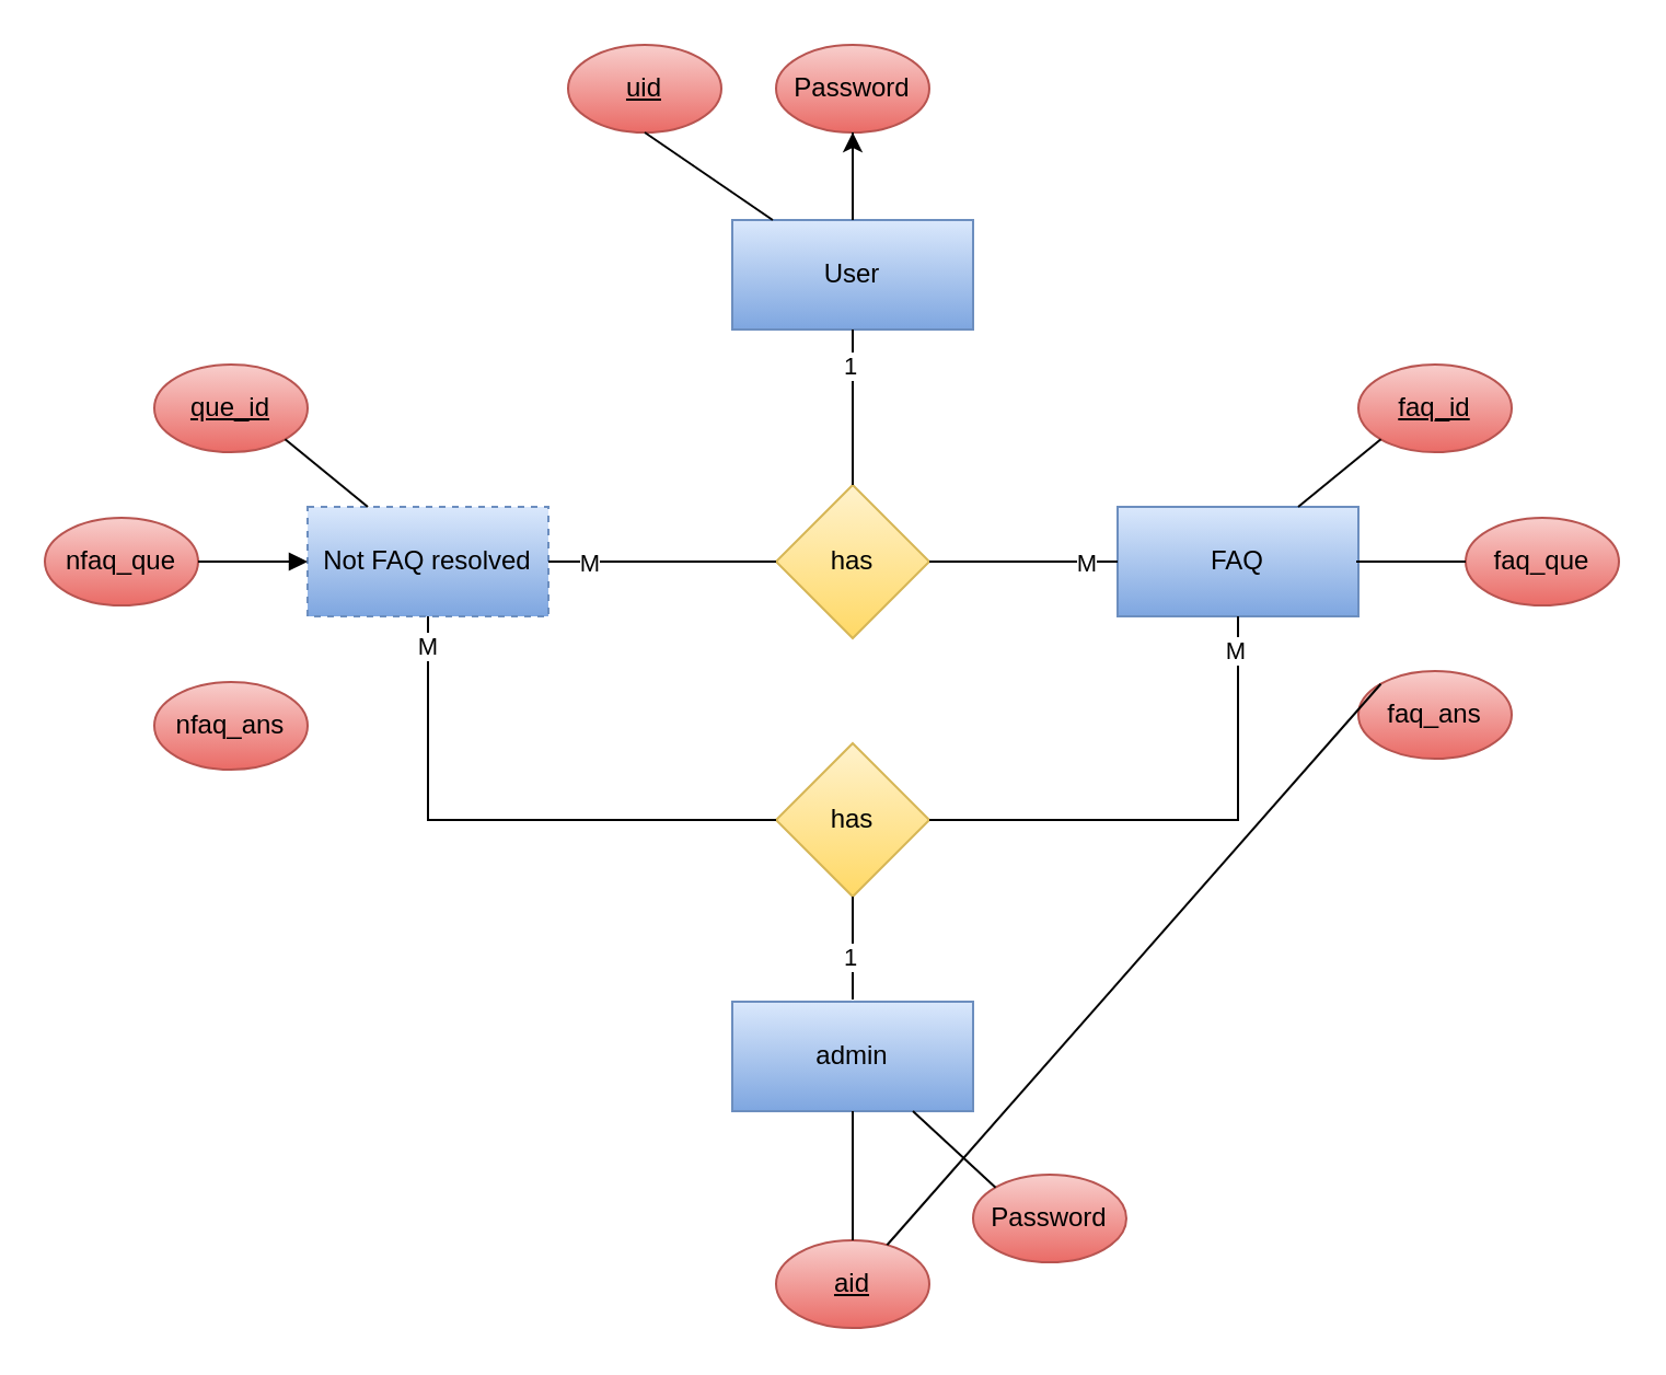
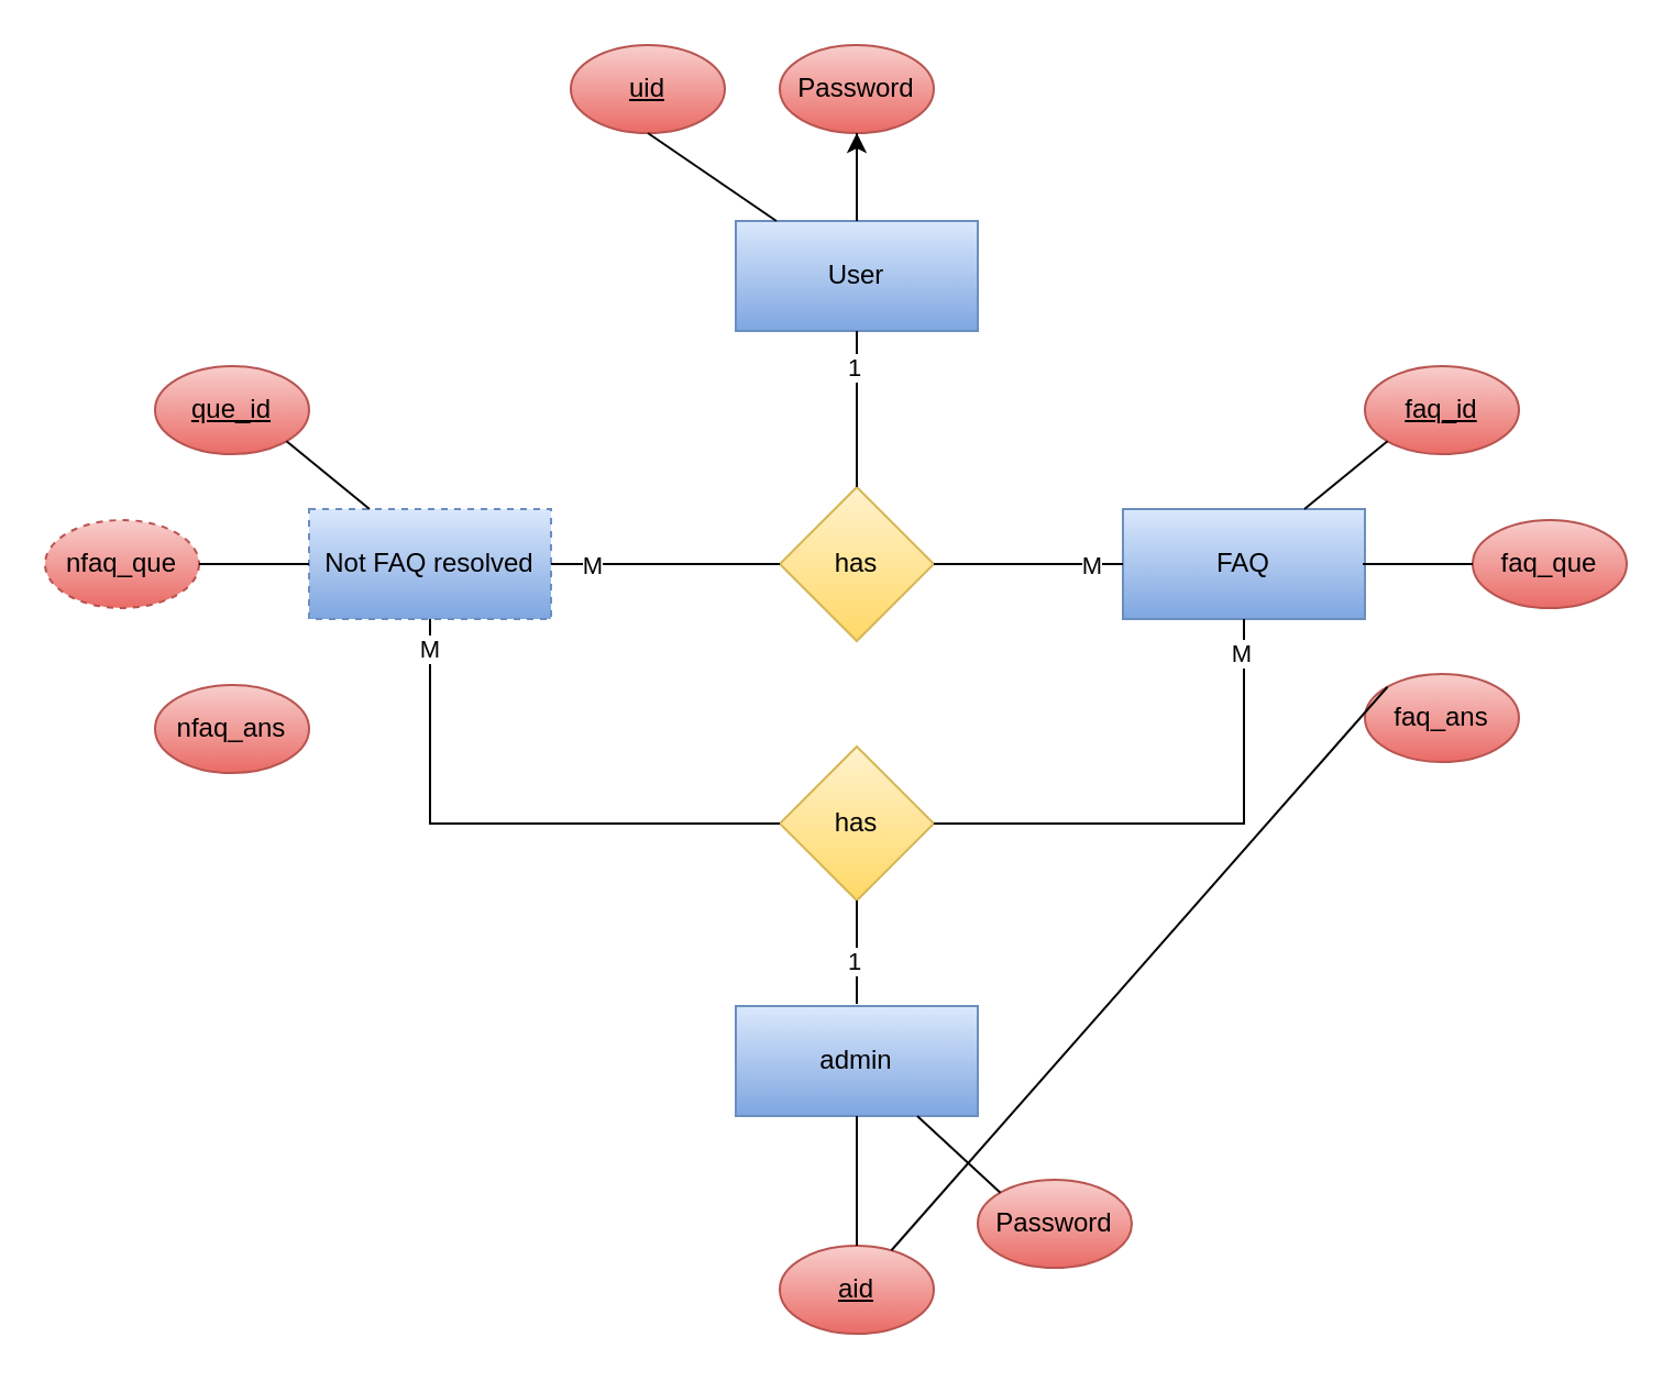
- <mxCell id="18" value="nfaq_que" style="ellipse;whiteSpace=wrap;html=1;fillColor=#f8cecc;strokeColor=#b85450;gradientColor=#ea6b66;" vertex="1" parent="1"><mxGeometry x="20" y="236" width="70" height="40" as="geometry" /></mxCell>
+ <mxCell id="18" value="nfaq_que" style="ellipse;whiteSpace=wrap;html=1;fillColor=#f8cecc;strokeColor=#b85450;gradientColor=#ea6b66;dashed=1;" vertex="1" parent="1"><mxGeometry x="20" y="236" width="70" height="40" as="geometry" /></mxCell>
- <mxCell id="28" value="" style="endArrow=block;html=1;rounded=0;entryX=0;entryY=0.5;entryDx=0;entryDy=0;exitX=1;exitY=0.5;exitDx=0;exitDy=0;" edge="1" parent="1" source="18" target="16"><mxGeometry width="50" height="50" relative="1" as="geometry"><mxPoint x="339" y="276" as="sourcePoint" /><mxPoint x="389" y="226" as="targetPoint" /></mxGeometry></mxCell>
+ <mxCell id="28" value="" style="endArrow=none;html=1;rounded=0;entryX=0;entryY=0.5;entryDx=0;entryDy=0;exitX=1;exitY=0.5;exitDx=0;exitDy=0;" edge="1" parent="1" source="18" target="16"><mxGeometry width="50" height="50" relative="1" as="geometry"><mxPoint x="339" y="276" as="sourcePoint" /><mxPoint x="389" y="226" as="targetPoint" /></mxGeometry></mxCell>
